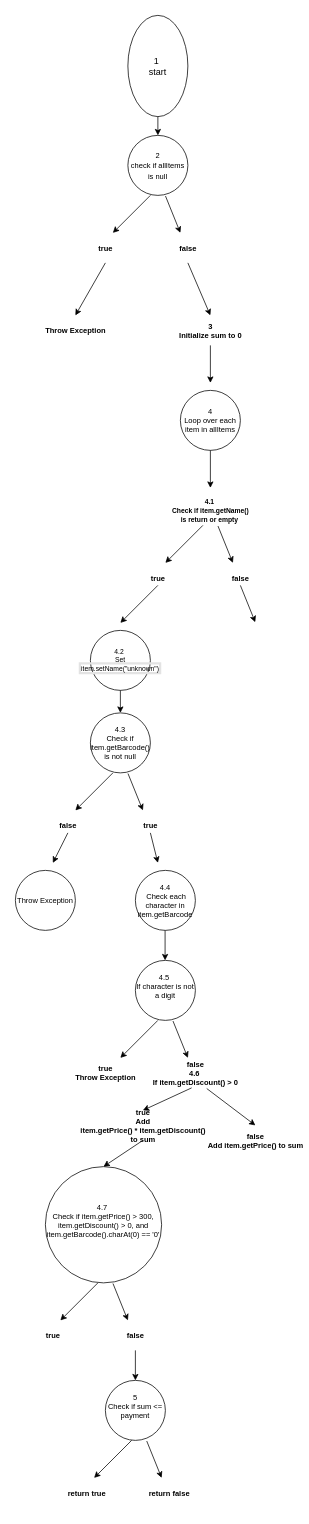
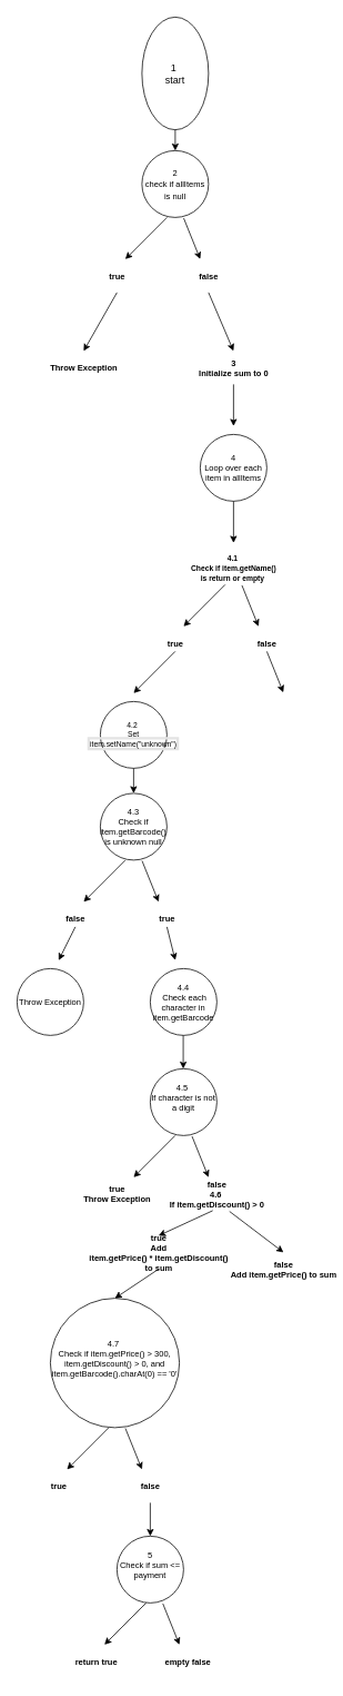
- <mxCell id="25" value="4.3&lt;br&gt;Check if item&lt;span style=&quot;border: 0px solid rgb(227, 227, 227); --tw-border-spacing-x: 0; --tw-border-spacing-y: 0; --tw-translate-x: 0; --tw-translate-y: 0; --tw-rotate: 0; --tw-skew-x: 0; --tw-skew-y: 0; --tw-scale-x: 1; --tw-scale-y: 1; --tw-pan-x: ; --tw-pan-y: ; --tw-pinch-zoom: ; --tw-scroll-snap-strictness: proximity; --tw-gradient-from-position: ; --tw-gradient-via-position: ; --tw-gradient-to-position: ; --tw-ordinal: ; --tw-slashed-zero: ; --tw-numeric-figure: ; --tw-numeric-spacing: ; --tw-numeric-fraction: ; --tw-ring-inset: ; --tw-ring-offset-width: 0px; --tw-ring-offset-color: #fff; --tw-ring-color: rgba(69,89,164,.5); --tw-ring-offset-shadow: 0 0 transparent; --tw-ring-shadow: 0 0 transparent; --tw-shadow: 0 0 transparent; --tw-shadow-colored: 0 0 transparent; --tw-blur: ; --tw-brightness: ; --tw-contrast: ; --tw-grayscale: ; --tw-hue-rotate: ; --tw-invert: ; --tw-saturate: ; --tw-sepia: ; --tw-drop-shadow: ; --tw-backdrop-blur: ; --tw-backdrop-brightness: ; --tw-backdrop-contrast: ; --tw-backdrop-grayscale: ; --tw-backdrop-hue-rotate: ; --tw-backdrop-invert: ; --tw-backdrop-opacity: ; --tw-backdrop-saturate: ; --tw-backdrop-sepia: ; --tw-contain-size: ; --tw-contain-layout: ; --tw-contain-paint: ; --tw-contain-style: ; text-align: left;&quot; class=&quot;hljs-selector-class&quot;&gt;.getBarcode&lt;/span&gt;&lt;span style=&quot;text-align: left;&quot;&gt;() is not null&lt;/span&gt;" style="ellipse;whiteSpace=wrap;html=1;aspect=fixed;fontSize=10;" vertex="1" parent="1"><mxGeometry x="120" y="950" width="80" height="80" as="geometry" /></mxCell>
+ <mxCell id="25" value="4.3&lt;br&gt;Check if item&lt;span style=&quot;border: 0px solid rgb(227, 227, 227); --tw-border-spacing-x: 0; --tw-border-spacing-y: 0; --tw-translate-x: 0; --tw-translate-y: 0; --tw-rotate: 0; --tw-skew-x: 0; --tw-skew-y: 0; --tw-scale-x: 1; --tw-scale-y: 1; --tw-pan-x: ; --tw-pan-y: ; --tw-pinch-zoom: ; --tw-scroll-snap-strictness: proximity; --tw-gradient-from-position: ; --tw-gradient-via-position: ; --tw-gradient-to-position: ; --tw-ordinal: ; --tw-slashed-zero: ; --tw-numeric-figure: ; --tw-numeric-spacing: ; --tw-numeric-fraction: ; --tw-ring-inset: ; --tw-ring-offset-width: 0px; --tw-ring-offset-color: #fff; --tw-ring-color: rgba(69,89,164,.5); --tw-ring-offset-shadow: 0 0 transparent; --tw-ring-shadow: 0 0 transparent; --tw-shadow: 0 0 transparent; --tw-shadow-colored: 0 0 transparent; --tw-blur: ; --tw-brightness: ; --tw-contrast: ; --tw-grayscale: ; --tw-hue-rotate: ; --tw-invert: ; --tw-saturate: ; --tw-sepia: ; --tw-drop-shadow: ; --tw-backdrop-blur: ; --tw-backdrop-brightness: ; --tw-backdrop-contrast: ; --tw-backdrop-grayscale: ; --tw-backdrop-hue-rotate: ; --tw-backdrop-invert: ; --tw-backdrop-opacity: ; --tw-backdrop-saturate: ; --tw-backdrop-sepia: ; --tw-contain-size: ; --tw-contain-layout: ; --tw-contain-paint: ; --tw-contain-style: ; text-align: left;&quot; class=&quot;hljs-selector-class&quot;&gt;.getBarcode&lt;/span&gt;&lt;span style=&quot;text-align: left;&quot;&gt;() is unknown null&lt;/span&gt;" style="ellipse;whiteSpace=wrap;html=1;aspect=fixed;fontSize=10;" vertex="1" parent="1"><mxGeometry x="120" y="950" width="80" height="80" as="geometry" /></mxCell>
- <mxCell id="54" value="return false" style="text;strokeColor=none;fillColor=none;html=1;fontSize=10;fontStyle=1;verticalAlign=middle;align=center;" vertex="1" parent="1"><mxGeometry x="175" y="1970" width="100" height="40" as="geometry" /></mxCell>
+ <mxCell id="54" value="empty false" style="text;strokeColor=none;fillColor=none;html=1;fontSize=10;fontStyle=1;verticalAlign=middle;align=center;" vertex="1" parent="1"><mxGeometry x="175" y="1970" width="100" height="40" as="geometry" /></mxCell>
